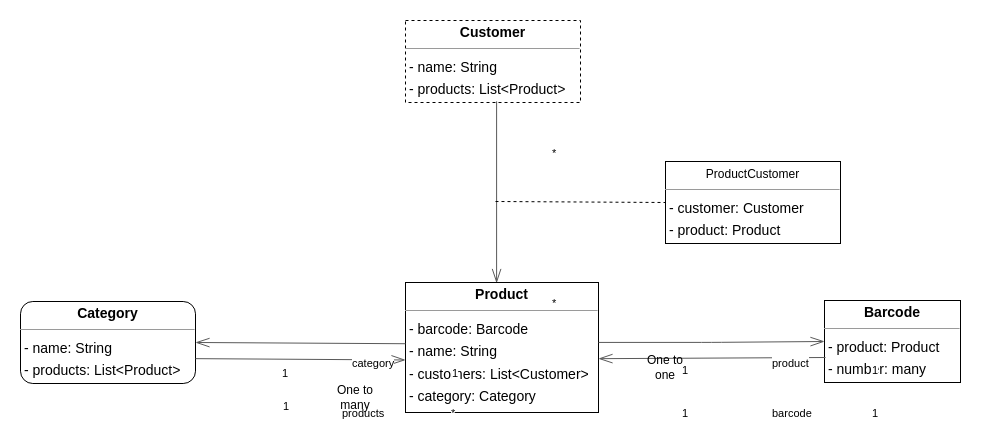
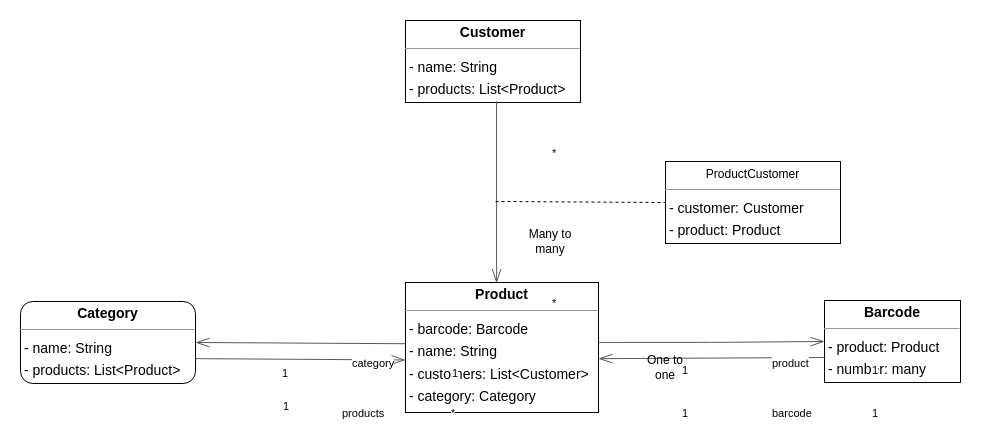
- <mxCell id="4" value="&lt;p style=&quot;margin:0px;margin-top:4px;text-align:center;&quot;&gt;&lt;b&gt;Customer&lt;/b&gt;&lt;/p&gt;&lt;hr size=&quot;1&quot;/&gt;&lt;p style=&quot;margin:0 0 0 4px;line-height:1.6;&quot;&gt;- name: String&lt;br/&gt;- products: List&amp;lt;Product&amp;gt;&lt;/p&gt;" style="verticalAlign=top;align=left;overflow=fill;fontSize=14;fontFamily=Helvetica;html=1;rounded=0;shadow=0;comic=0;labelBackgroundColor=none;strokeWidth=1;dashed=1;" parent="1" vertex="1"><mxGeometry x="405" y="20" width="175" height="82" as="geometry" /></mxCell>
+ <mxCell id="4" value="&lt;p style=&quot;margin:0px;margin-top:4px;text-align:center;&quot;&gt;&lt;b&gt;Customer&lt;/b&gt;&lt;/p&gt;&lt;hr size=&quot;1&quot;/&gt;&lt;p style=&quot;margin:0 0 0 4px;line-height:1.6;&quot;&gt;- name: String&lt;br/&gt;- products: List&amp;lt;Product&amp;gt;&lt;/p&gt;" style="verticalAlign=top;align=left;overflow=fill;fontSize=14;fontFamily=Helvetica;html=1;rounded=0;shadow=0;comic=0;labelBackgroundColor=none;strokeWidth=1;" parent="1" vertex="1"><mxGeometry x="405" y="20" width="175" height="82" as="geometry" /></mxCell>
+ <mxCell id="28" value="Many to many" style="text;html=1;strokeColor=none;fillColor=none;align=center;verticalAlign=middle;whiteSpace=wrap;rounded=0;" vertex="1" parent="1"><mxGeometry x="520" y="211" width="60" height="60" as="geometry" /></mxCell>
- <mxCell id="30" value="One to many" style="text;html=1;strokeColor=none;fillColor=none;align=center;verticalAlign=middle;whiteSpace=wrap;rounded=0;" vertex="1" parent="1"><mxGeometry x="325" y="382" width="60" height="30" as="geometry" /></mxCell>
